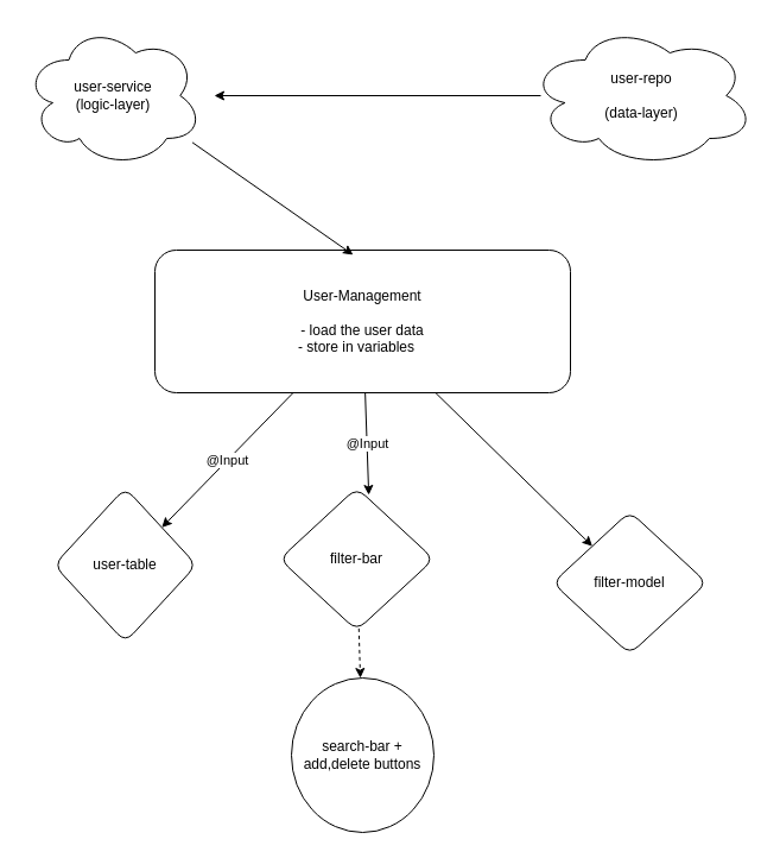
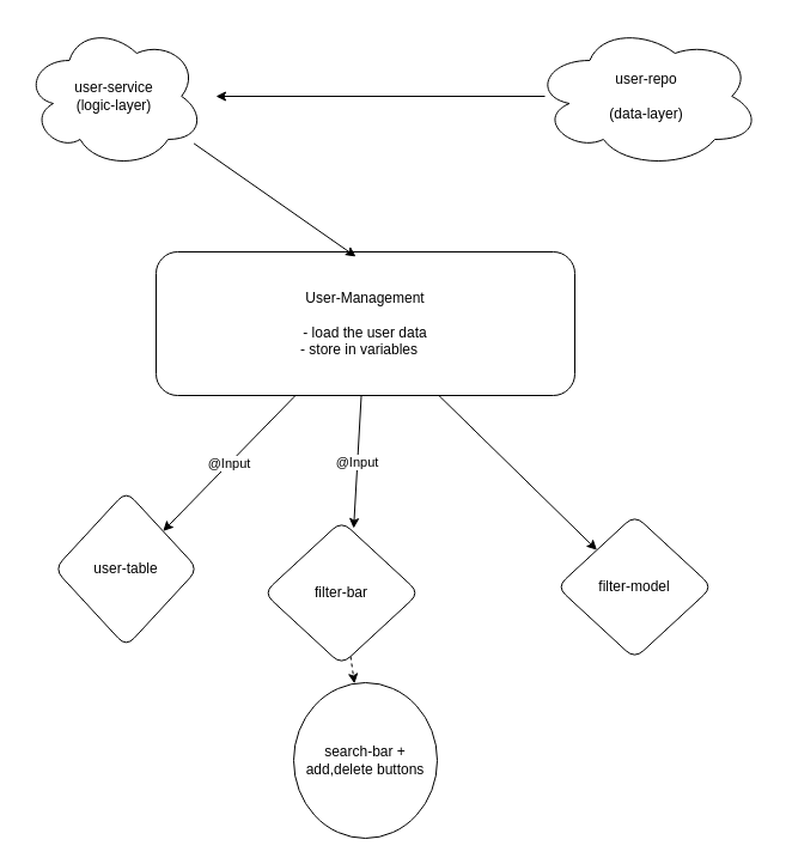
- <mxCell id="7" value="filter-bar" style="rhombus;whiteSpace=wrap;html=1;rounded=1;" parent="1" vertex="1"><mxGeometry x="235" y="410" width="130" height="120" as="geometry" /></mxCell>
+ <mxCell id="7" value="filter-bar" style="rhombus;whiteSpace=wrap;html=1;rounded=1;" parent="1" vertex="1"><mxGeometry x="220" y="435" width="130" height="120" as="geometry" /></mxCell>
